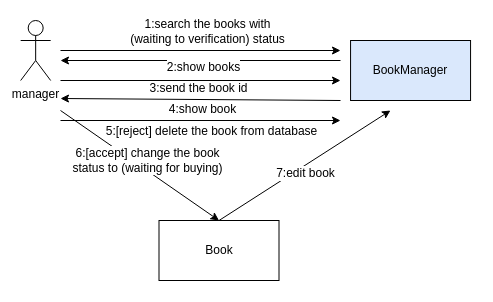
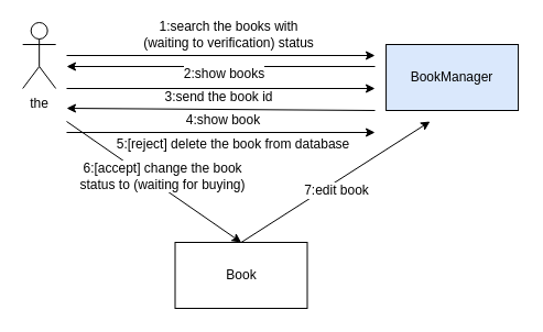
- <mxCell id="2" value="manager" style="shape=umlActor;verticalLabelPosition=bottom;labelBackgroundColor=#ffffff;verticalAlign=top;html=1;outlineConnect=0;" parent="1" vertex="1"><mxGeometry x="20.167" y="20" width="30" height="60" as="geometry" /></mxCell>
+ <mxCell id="2" value="the" style="shape=umlActor;verticalLabelPosition=bottom;labelBackgroundColor=#ffffff;verticalAlign=top;html=1;outlineConnect=0;" parent="1" vertex="1"><mxGeometry x="20.167" y="20" width="30" height="60" as="geometry" /></mxCell>
